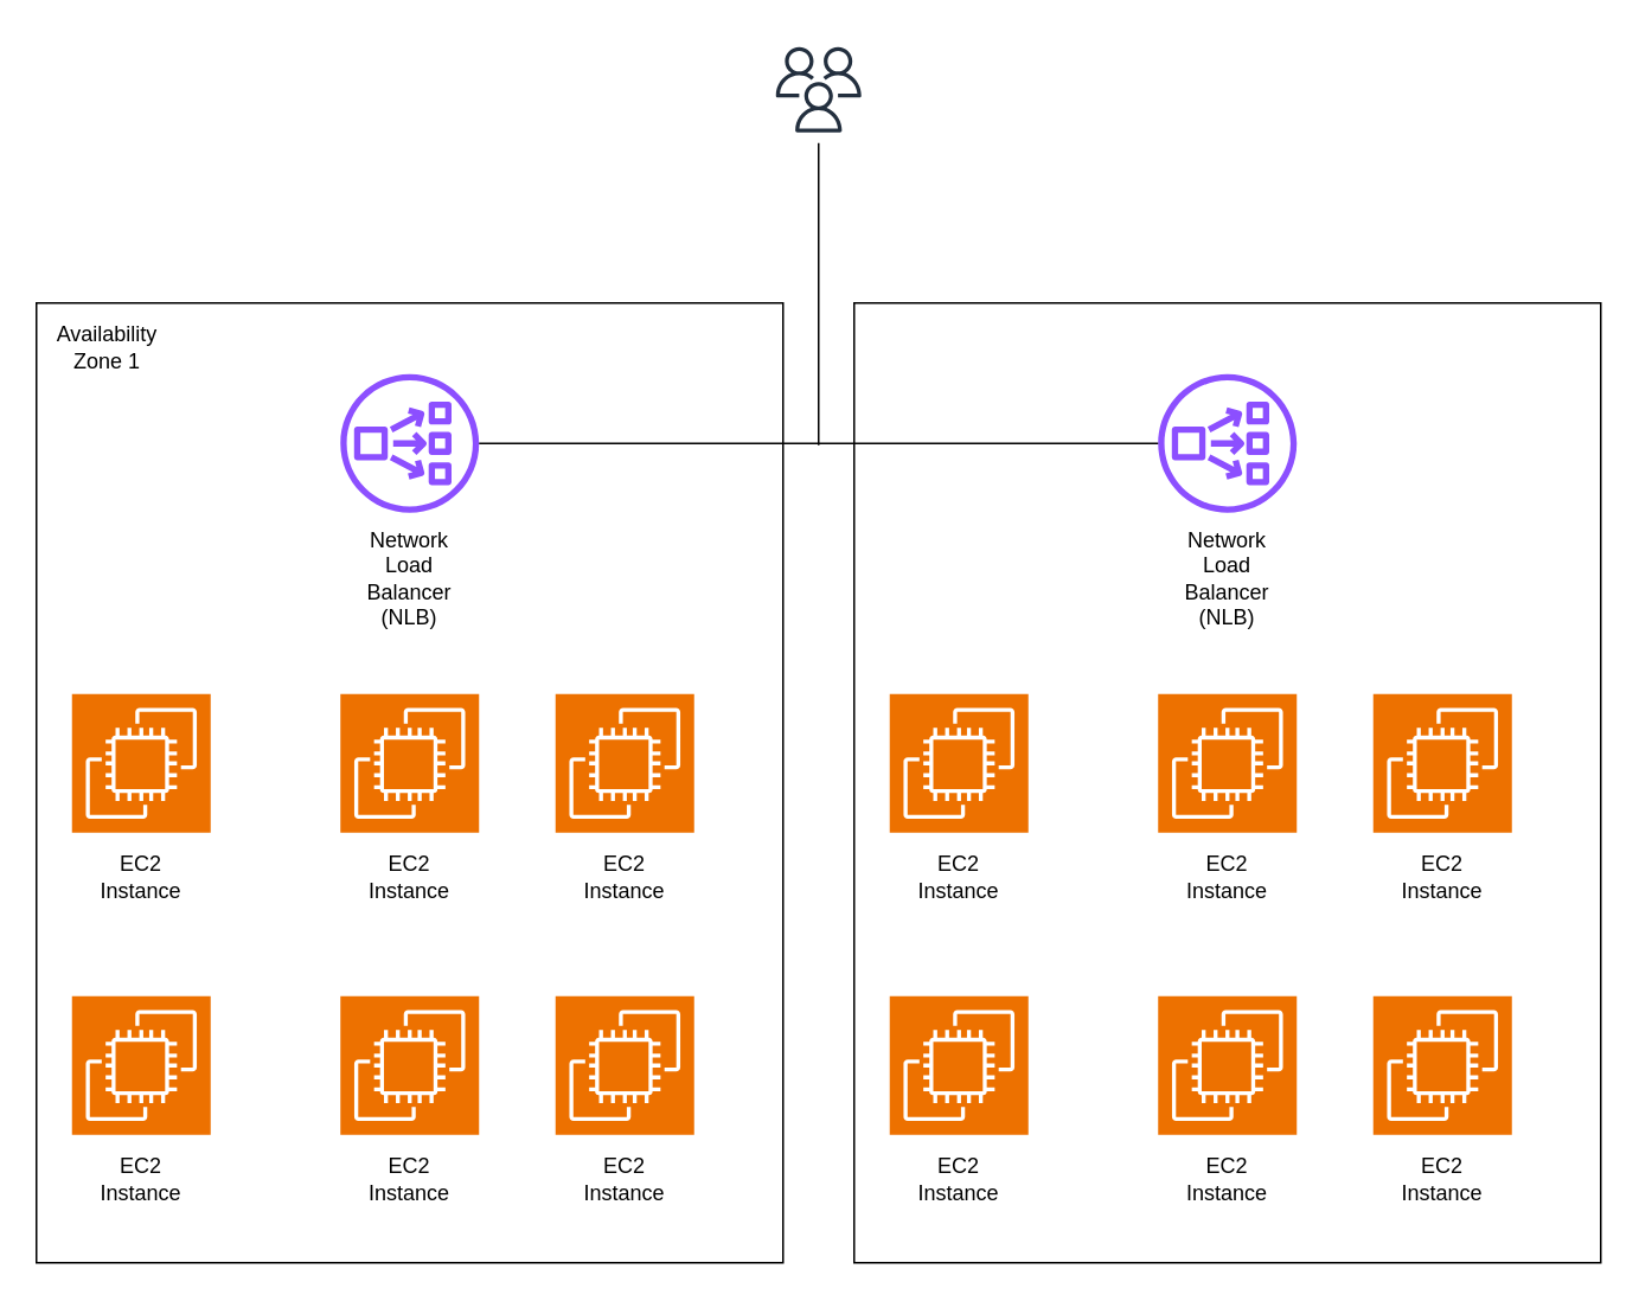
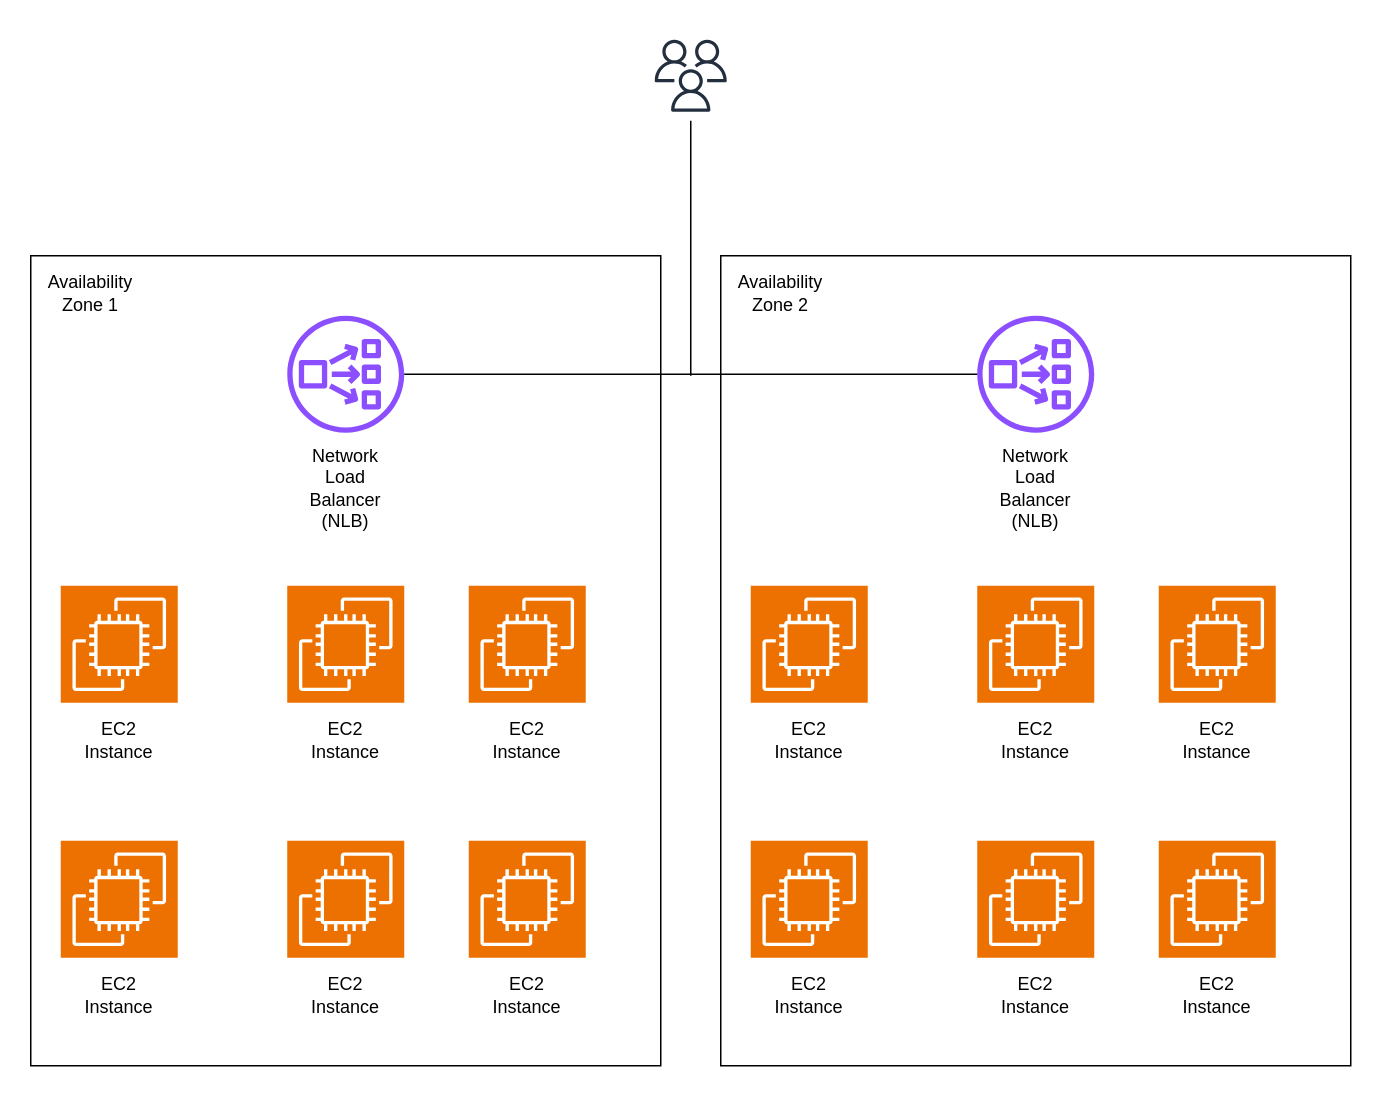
+ <mxCell id="48" value="Availability Zone 2" style="text;html=1;strokeColor=none;fillColor=none;align=center;verticalAlign=middle;whiteSpace=wrap;rounded=0;" vertex="1" parent="1"><mxGeometry x="490" y="180" width="60" height="30" as="geometry" /></mxCell>
